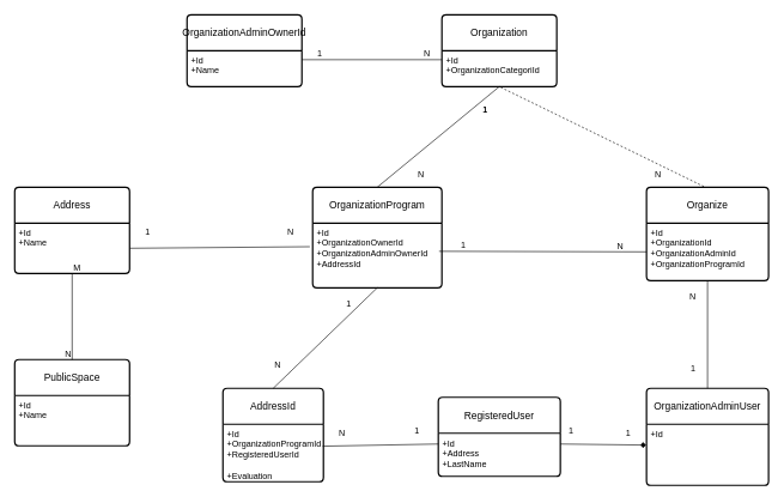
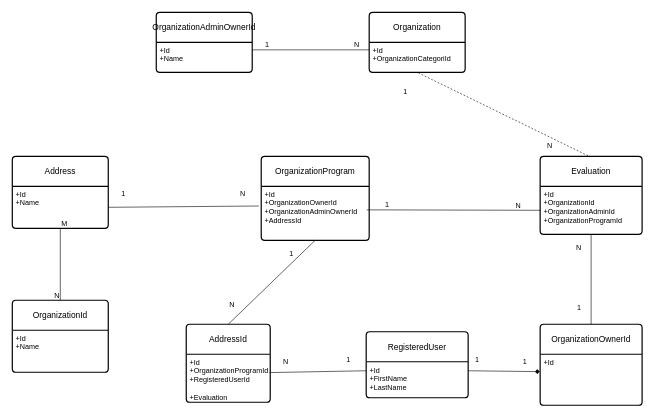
- <mxCell id="26" value="" style="endArrow=none;html=1;rounded=0;entryX=0.5;entryY=1;entryDx=0;entryDy=0;exitX=0.5;exitY=0;exitDx=0;exitDy=0;" edge="1" parent="1" source="6" target="3"><mxGeometry relative="1" as="geometry"><mxPoint x="400" y="200" as="sourcePoint" /><mxPoint x="560" y="200" as="targetPoint" /></mxGeometry></mxCell>
- <mxCell id="27" value="N" style="resizable=0;html=1;whiteSpace=wrap;align=left;verticalAlign=bottom;" connectable="0" vertex="1" parent="26"><mxGeometry x="-1" relative="1" as="geometry"><mxPoint x="55" y="-10" as="offset" /></mxGeometry></mxCell>
- <mxCell id="28" value="1" style="resizable=0;html=1;whiteSpace=wrap;align=right;verticalAlign=bottom;" connectable="0" vertex="1" parent="26"><mxGeometry x="1" relative="1" as="geometry"><mxPoint x="-15" y="40" as="offset" /></mxGeometry></mxCell>
- <mxCell id="14" value="Organize" style="swimlane;childLayout=stackLayout;horizontal=1;startSize=50;horizontalStack=0;rounded=1;fontSize=14;fontStyle=0;strokeWidth=2;resizeParent=0;resizeLast=1;shadow=0;dashed=0;align=center;arcSize=4;whiteSpace=wrap;html=1;" parent="1" vertex="1"><mxGeometry x="900" y="260" width="170" height="130" as="geometry" /></mxCell>
+ <mxCell id="14" value="Evaluation" style="swimlane;childLayout=stackLayout;horizontal=1;startSize=50;horizontalStack=0;rounded=1;fontSize=14;fontStyle=0;strokeWidth=2;resizeParent=0;resizeLast=1;shadow=0;dashed=0;align=center;arcSize=4;whiteSpace=wrap;html=1;" parent="1" vertex="1"><mxGeometry x="900" y="260" width="170" height="130" as="geometry" /></mxCell>
- <mxCell id="10" value="PublicSpace" style="swimlane;childLayout=stackLayout;horizontal=1;startSize=50;horizontalStack=0;rounded=1;fontSize=14;fontStyle=0;strokeWidth=2;resizeParent=0;resizeLast=1;shadow=0;dashed=0;align=center;arcSize=4;whiteSpace=wrap;html=1;" parent="1" vertex="1"><mxGeometry x="20" y="500" width="160" height="120" as="geometry" /></mxCell>
+ <mxCell id="10" value="OrganizationId" style="swimlane;childLayout=stackLayout;horizontal=1;startSize=50;horizontalStack=0;rounded=1;fontSize=14;fontStyle=0;strokeWidth=2;resizeParent=0;resizeLast=1;shadow=0;dashed=0;align=center;arcSize=4;whiteSpace=wrap;html=1;" parent="1" vertex="1"><mxGeometry x="20" y="500" width="160" height="120" as="geometry" /></mxCell>
- <mxCell id="18" value="OrganizationAdminUser" style="swimlane;childLayout=stackLayout;horizontal=1;startSize=50;horizontalStack=0;rounded=1;fontSize=14;fontStyle=0;strokeWidth=2;resizeParent=0;resizeLast=1;shadow=0;dashed=0;align=center;arcSize=4;whiteSpace=wrap;html=1;" vertex="1" parent="1"><mxGeometry x="900" y="540" width="170" height="135" as="geometry" /></mxCell>
+ <mxCell id="18" value="OrganizationOwnerId" style="swimlane;childLayout=stackLayout;horizontal=1;startSize=50;horizontalStack=0;rounded=1;fontSize=14;fontStyle=0;strokeWidth=2;resizeParent=0;resizeLast=1;shadow=0;dashed=0;align=center;arcSize=4;whiteSpace=wrap;html=1;" vertex="1" parent="1"><mxGeometry x="900" y="540" width="170" height="135" as="geometry" /></mxCell>
- <mxCell id="13" value="+Id&lt;br&gt;&lt;div&gt;+Address&lt;/div&gt;&lt;div&gt;+LastName&lt;br&gt;&lt;/div&gt;" style="align=left;strokeColor=none;fillColor=none;spacingLeft=4;fontSize=12;verticalAlign=top;resizable=0;rotatable=0;part=1;html=1;" parent="12" vertex="1"><mxGeometry y="50" width="170" height="60" as="geometry" /></mxCell>
+ <mxCell id="13" value="+Id&lt;br&gt;&lt;div&gt;+FirstName&lt;/div&gt;&lt;div&gt;+LastName&lt;br&gt;&lt;/div&gt;" style="align=left;strokeColor=none;fillColor=none;spacingLeft=4;fontSize=12;verticalAlign=top;resizable=0;rotatable=0;part=1;html=1;" parent="12" vertex="1"><mxGeometry y="50" width="170" height="60" as="geometry" /></mxCell>
